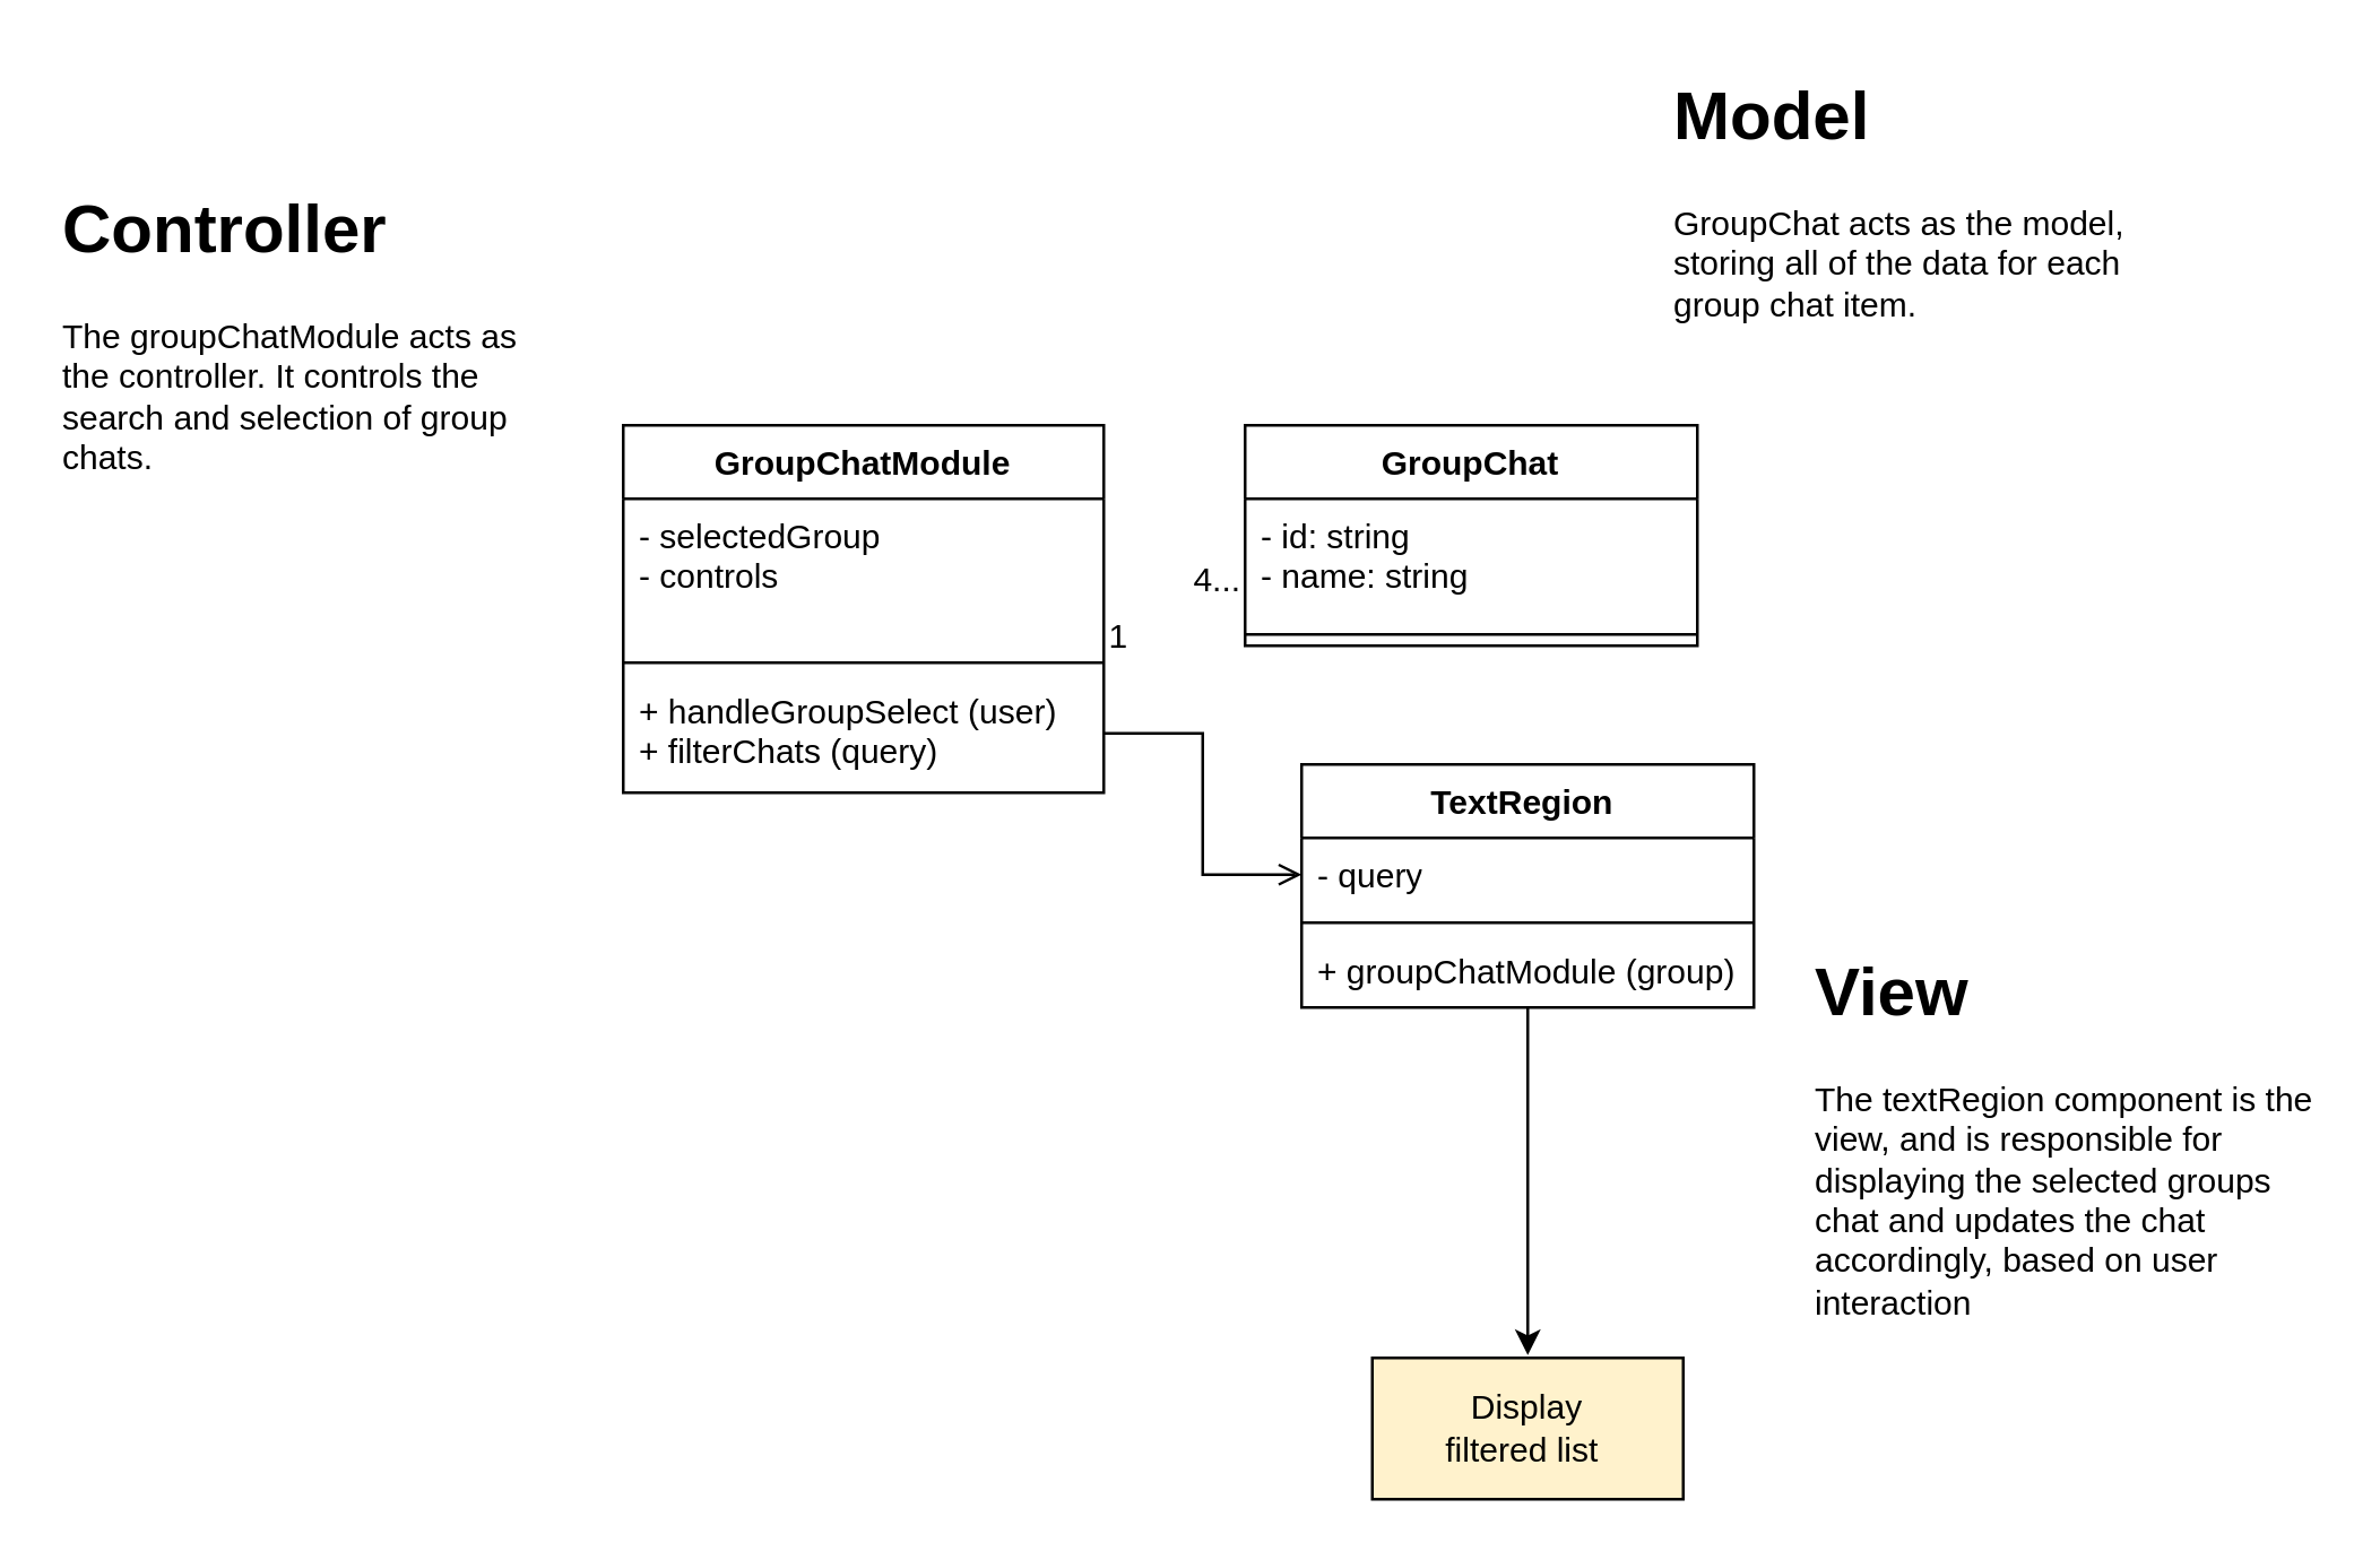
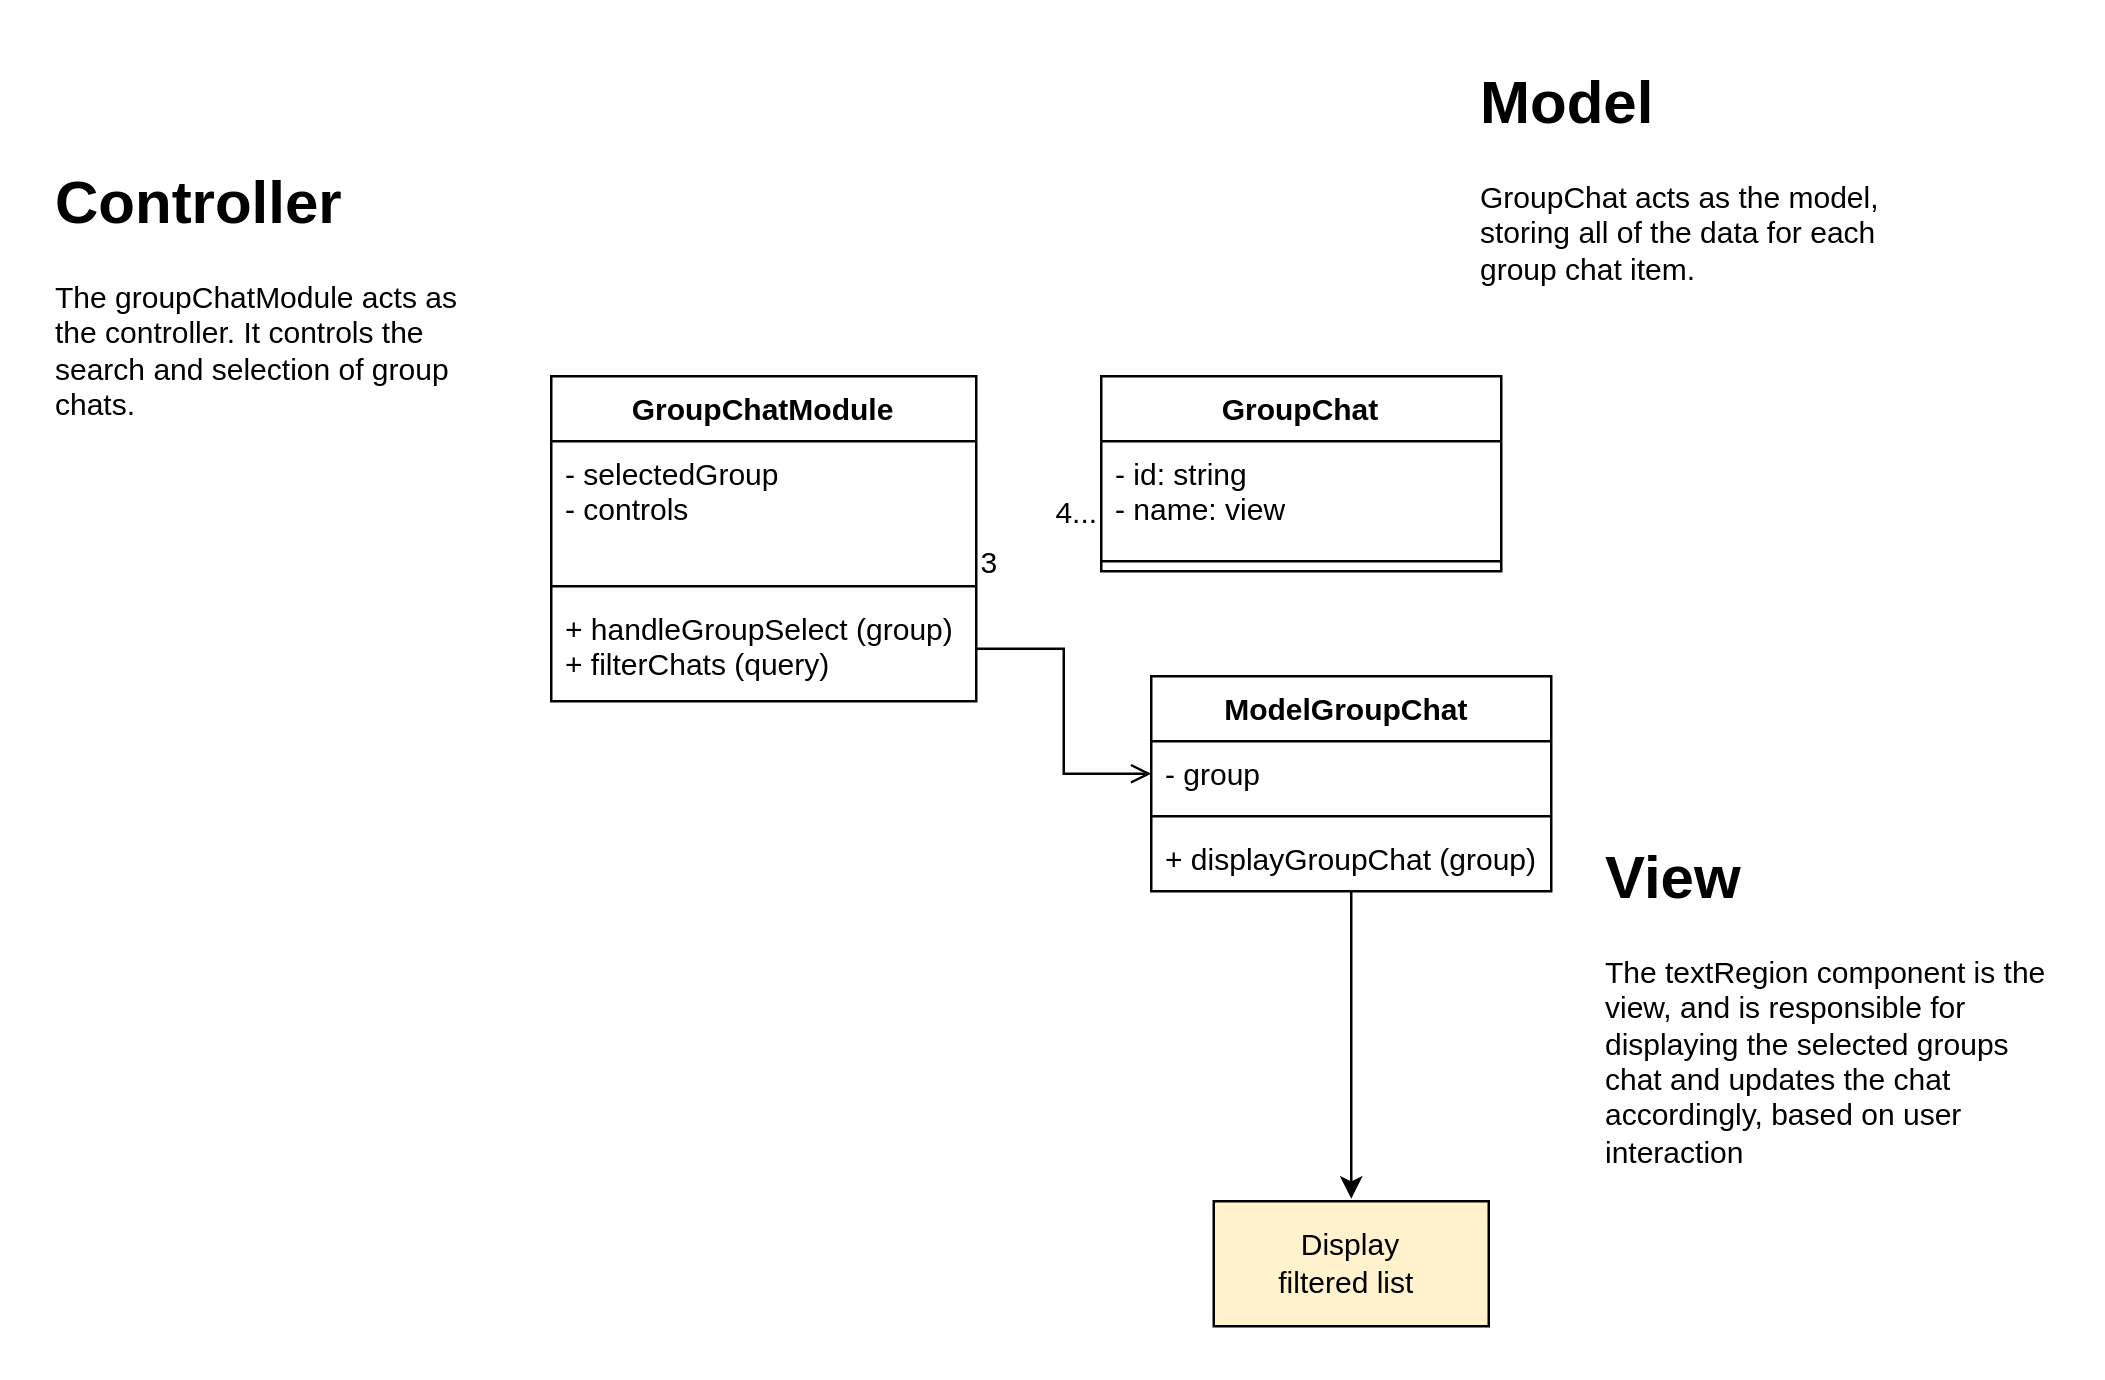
- <mxCell id="3" value="- id: string&lt;div&gt;- name: string&lt;/div&gt;" style="text;strokeColor=none;fillColor=none;align=left;verticalAlign=top;spacingLeft=4;spacingRight=4;overflow=hidden;rotatable=0;points=[[0,0.5],[1,0.5]];portConstraint=eastwest;whiteSpace=wrap;html=1;" vertex="1" parent="2"><mxGeometry y="26" width="160" height="44" as="geometry" /></mxCell>
+ <mxCell id="3" value="- id: string&lt;div&gt;- name: view&lt;/div&gt;" style="text;strokeColor=none;fillColor=none;align=left;verticalAlign=top;spacingLeft=4;spacingRight=4;overflow=hidden;rotatable=0;points=[[0,0.5],[1,0.5]];portConstraint=eastwest;whiteSpace=wrap;html=1;" vertex="1" parent="2"><mxGeometry y="26" width="160" height="44" as="geometry" /></mxCell>
- <mxCell id="15" value="1" style="text;html=1;align=center;verticalAlign=middle;resizable=0;points=[];autosize=1;strokeColor=none;fillColor=none;" vertex="1" parent="1"><mxGeometry x="380" y="210" width="30" height="30" as="geometry" /></mxCell>
+ <mxCell id="15" value="3" style="text;html=1;align=center;verticalAlign=middle;resizable=0;points=[];autosize=1;strokeColor=none;fillColor=none;" vertex="1" parent="1"><mxGeometry x="380" y="210" width="30" height="30" as="geometry" /></mxCell>
- <mxCell id="8" value="+ handleGroupSelect (user)&lt;div&gt;+ filterChats (query)&lt;/div&gt;" style="text;strokeColor=none;fillColor=none;align=left;verticalAlign=top;spacingLeft=4;spacingRight=4;overflow=hidden;rotatable=0;points=[[0,0.5],[1,0.5]];portConstraint=eastwest;whiteSpace=wrap;html=1;" vertex="1" parent="5"><mxGeometry y="88" width="170" height="42" as="geometry" /></mxCell>
+ <mxCell id="8" value="+ handleGroupSelect (group)&lt;div&gt;+ filterChats (query)&lt;/div&gt;" style="text;strokeColor=none;fillColor=none;align=left;verticalAlign=top;spacingLeft=4;spacingRight=4;overflow=hidden;rotatable=0;points=[[0,0.5],[1,0.5]];portConstraint=eastwest;whiteSpace=wrap;html=1;" vertex="1" parent="5"><mxGeometry y="88" width="170" height="42" as="geometry" /></mxCell>
- <mxCell id="10" value="TextRegion&amp;nbsp;" style="swimlane;fontStyle=1;align=center;verticalAlign=top;childLayout=stackLayout;horizontal=1;startSize=26;horizontalStack=0;resizeParent=1;resizeParentMax=0;resizeLast=0;collapsible=1;marginBottom=0;whiteSpace=wrap;html=1;" vertex="1" parent="1"><mxGeometry x="460" y="270" width="160" height="86" as="geometry" /></mxCell>
+ <mxCell id="10" value="ModelGroupChat&amp;nbsp;" style="swimlane;fontStyle=1;align=center;verticalAlign=top;childLayout=stackLayout;horizontal=1;startSize=26;horizontalStack=0;resizeParent=1;resizeParentMax=0;resizeLast=0;collapsible=1;marginBottom=0;whiteSpace=wrap;html=1;" vertex="1" parent="1"><mxGeometry x="460" y="270" width="160" height="86" as="geometry" /></mxCell>
- <mxCell id="11" value="- query" style="text;strokeColor=none;fillColor=none;align=left;verticalAlign=top;spacingLeft=4;spacingRight=4;overflow=hidden;rotatable=0;points=[[0,0.5],[1,0.5]];portConstraint=eastwest;whiteSpace=wrap;html=1;" vertex="1" parent="10"><mxGeometry y="26" width="160" height="26" as="geometry" /></mxCell>
+ <mxCell id="11" value="- group" style="text;strokeColor=none;fillColor=none;align=left;verticalAlign=top;spacingLeft=4;spacingRight=4;overflow=hidden;rotatable=0;points=[[0,0.5],[1,0.5]];portConstraint=eastwest;whiteSpace=wrap;html=1;" vertex="1" parent="10"><mxGeometry y="26" width="160" height="26" as="geometry" /></mxCell>
- <mxCell id="13" value="+ groupChatModule (group)" style="text;strokeColor=none;fillColor=none;align=left;verticalAlign=top;spacingLeft=4;spacingRight=4;overflow=hidden;rotatable=0;points=[[0,0.5],[1,0.5]];portConstraint=eastwest;whiteSpace=wrap;html=1;" vertex="1" parent="10"><mxGeometry y="60" width="160" height="26" as="geometry" /></mxCell>
+ <mxCell id="13" value="+ displayGroupChat (group)" style="text;strokeColor=none;fillColor=none;align=left;verticalAlign=top;spacingLeft=4;spacingRight=4;overflow=hidden;rotatable=0;points=[[0,0.5],[1,0.5]];portConstraint=eastwest;whiteSpace=wrap;html=1;" vertex="1" parent="10"><mxGeometry y="60" width="160" height="26" as="geometry" /></mxCell>
